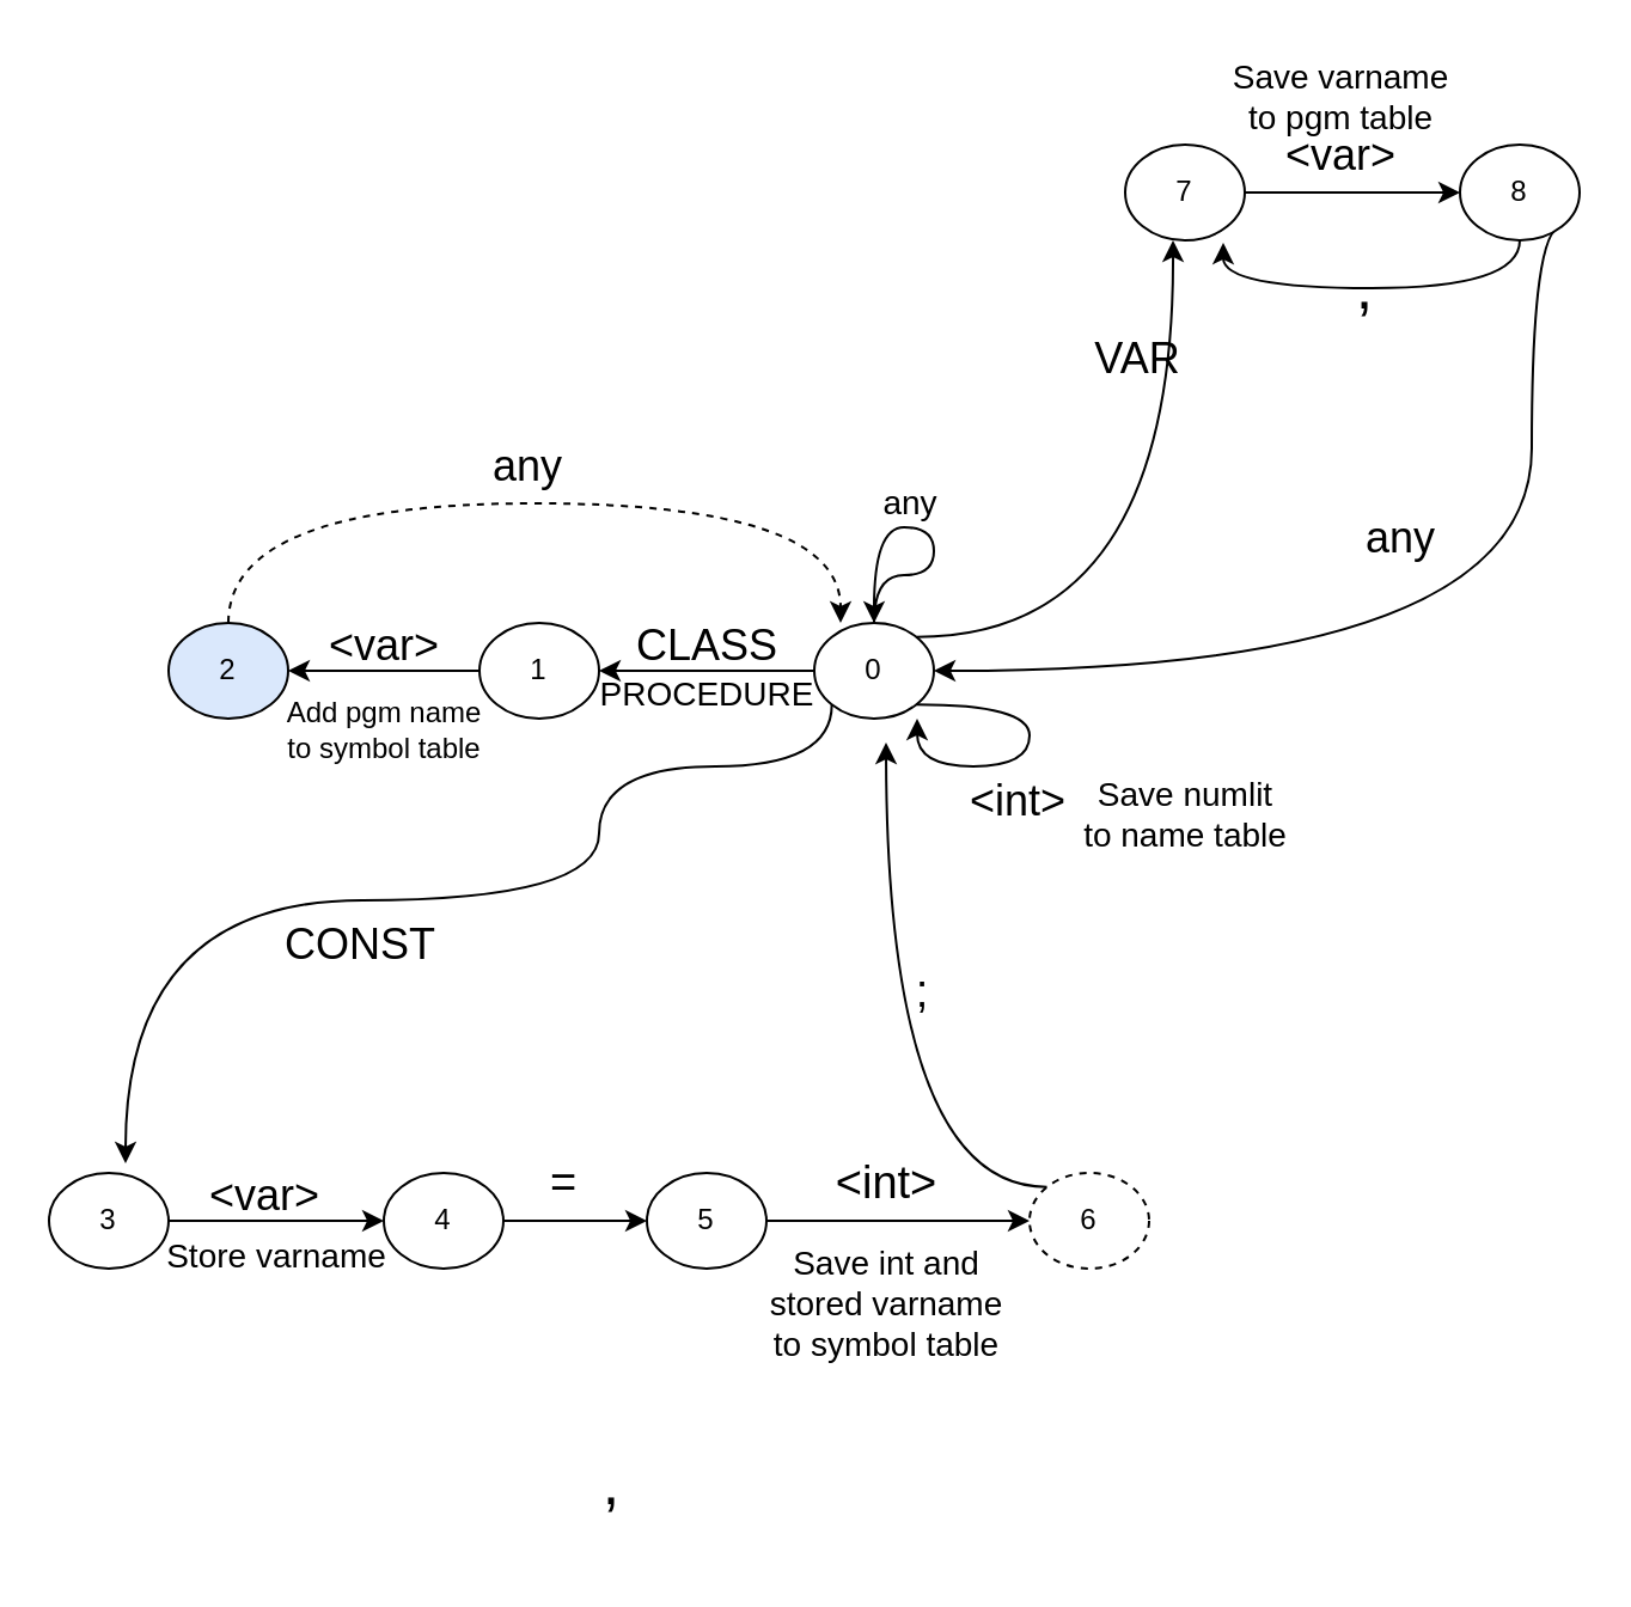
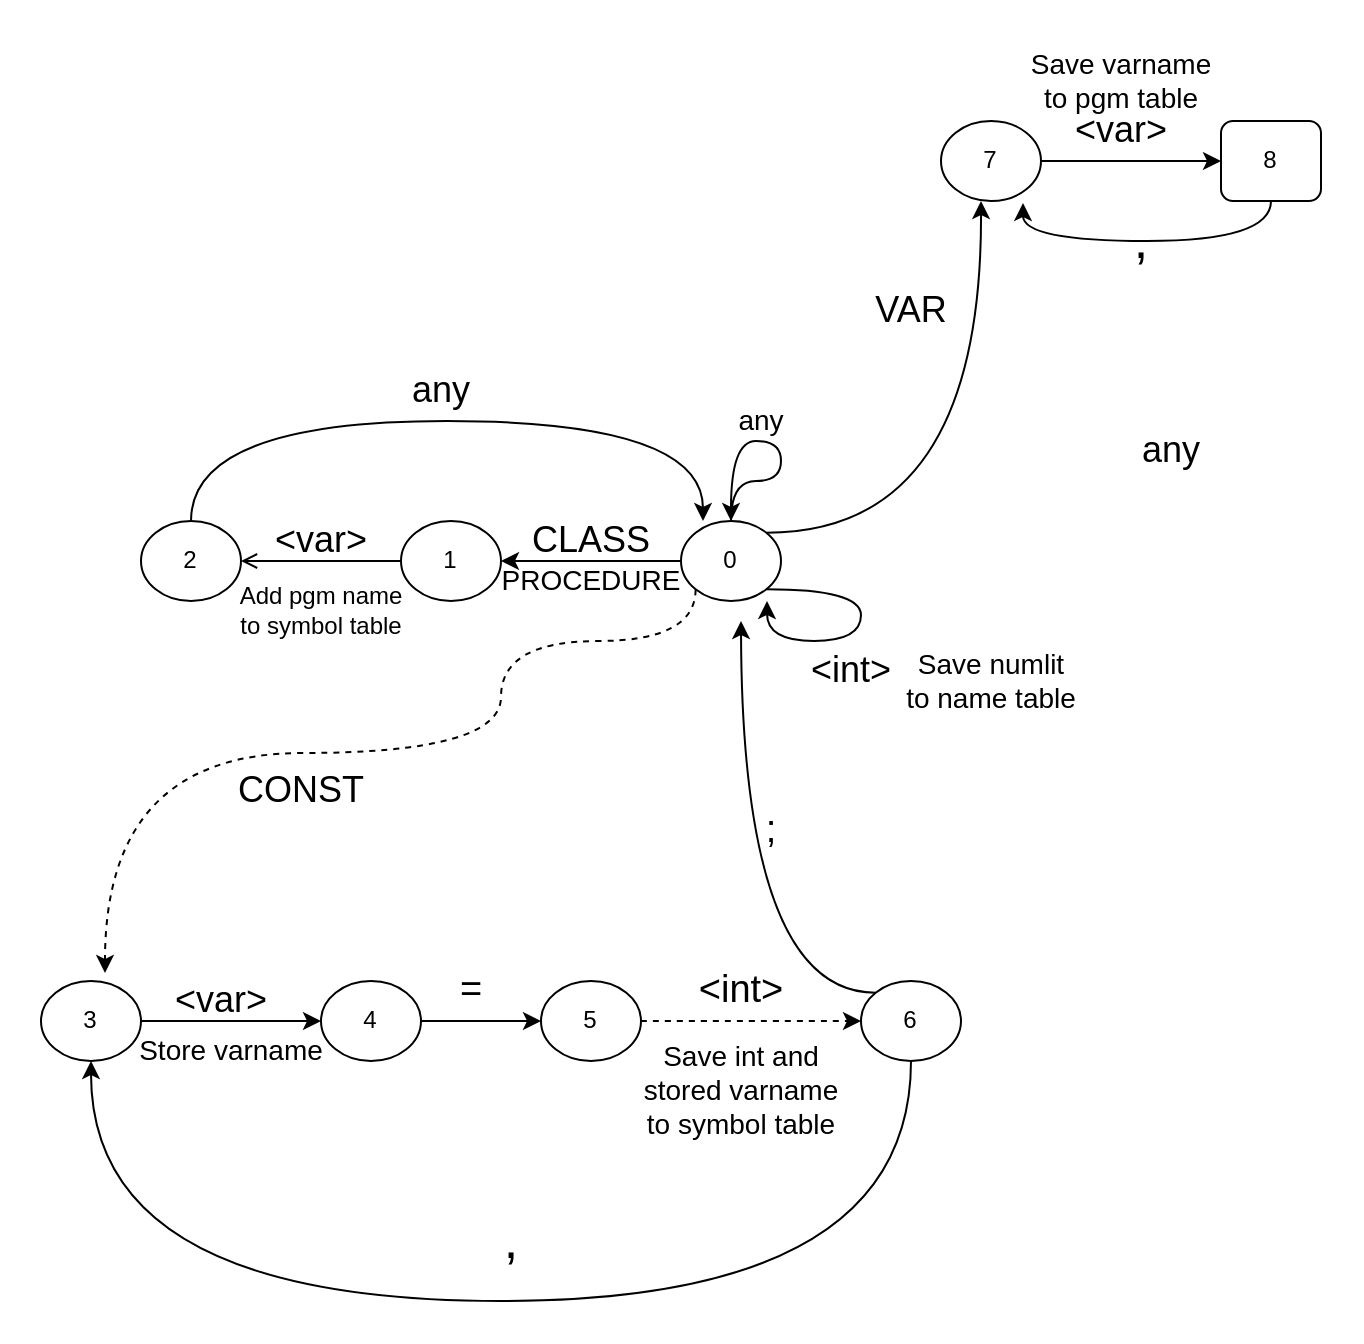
- <mxCell id="37" value="&lt;div&gt;8&lt;/div&gt;" style="ellipse;whiteSpace=wrap;html=1;" parent="1" vertex="1"><mxGeometry x="610" y="60" width="50" height="40" as="geometry" /></mxCell>
+ <mxCell id="37" value="&lt;div&gt;8&lt;/div&gt;" style="whiteSpace=wrap;html=1;rounded=1;" parent="1" vertex="1"><mxGeometry x="610" y="60" width="50" height="40" as="geometry" /></mxCell>
- <mxCell id="32" value="VAR" style="text;html=1;align=center;verticalAlign=middle;resizable=0;points=[];autosize=1;strokeColor=none;fillColor=none;fontSize=18;" parent="1" vertex="1"><mxGeometry x="450" y="135" width="50" height="30" as="geometry" /></mxCell>
+ <mxCell id="32" value="VAR" style="text;html=1;align=center;verticalAlign=middle;resizable=0;points=[];autosize=1;strokeColor=none;fillColor=none;fontSize=18;" parent="1" vertex="1"><mxGeometry x="430" y="140" width="50" height="30" as="geometry" /></mxCell>
- <mxCell id="10" style="edgeStyle=orthogonalEdgeStyle;curved=1;rounded=0;orthogonalLoop=1;jettySize=auto;html=1;exitX=0.5;exitY=0;exitDx=0;exitDy=0;entryX=0.22;entryY=0;entryDx=0;entryDy=0;entryPerimeter=0;dashed=1;" parent="1" source="11" target="7" edge="1"><mxGeometry relative="1" as="geometry"><Array as="points"><mxPoint x="95" y="210" /><mxPoint x="351" y="210" /></Array></mxGeometry></mxCell>
+ <mxCell id="10" style="edgeStyle=orthogonalEdgeStyle;curved=1;rounded=0;orthogonalLoop=1;jettySize=auto;html=1;exitX=0.5;exitY=0;exitDx=0;exitDy=0;entryX=0.22;entryY=0;entryDx=0;entryDy=0;entryPerimeter=0;" parent="1" source="11" target="7" edge="1"><mxGeometry relative="1" as="geometry"><Array as="points"><mxPoint x="95" y="210" /><mxPoint x="351" y="210" /></Array></mxGeometry></mxCell>
- <mxCell id="36" style="edgeStyle=orthogonalEdgeStyle;curved=1;rounded=0;orthogonalLoop=1;jettySize=auto;html=1;exitX=1;exitY=1;exitDx=0;exitDy=0;entryX=1;entryY=0.5;entryDx=0;entryDy=0;fontSize=26;" parent="1" source="37" target="7" edge="1"><mxGeometry relative="1" as="geometry"><Array as="points"><mxPoint x="640" y="94" /><mxPoint x="640" y="280" /></Array></mxGeometry></mxCell>
- <mxCell id="11" value="&lt;div&gt;2&lt;/div&gt;" style="ellipse;whiteSpace=wrap;html=1;fillColor=#dae8fc;" parent="1" vertex="1"><mxGeometry x="70" y="260" width="50" height="40" as="geometry" /></mxCell>
+ <mxCell id="11" value="&lt;div&gt;2&lt;/div&gt;" style="ellipse;whiteSpace=wrap;html=1;" parent="1" vertex="1"><mxGeometry x="70" y="260" width="50" height="40" as="geometry" /></mxCell>
- <mxCell id="8" style="edgeStyle=orthogonalEdgeStyle;rounded=0;orthogonalLoop=1;jettySize=auto;html=1;curved=1;" parent="1" source="9" target="11" edge="1"><mxGeometry relative="1" as="geometry" /></mxCell>
+ <mxCell id="8" style="edgeStyle=orthogonalEdgeStyle;rounded=0;orthogonalLoop=1;jettySize=auto;html=1;curved=1;endArrow=open;" parent="1" source="9" target="11" edge="1"><mxGeometry relative="1" as="geometry" /></mxCell>
- <mxCell id="3" style="edgeStyle=orthogonalEdgeStyle;curved=1;rounded=0;orthogonalLoop=1;jettySize=auto;html=1;exitX=0;exitY=1;exitDx=0;exitDy=0;entryX=0.64;entryY=-0.1;entryDx=0;entryDy=0;entryPerimeter=0;" parent="1" source="7" target="16" edge="1"><mxGeometry relative="1" as="geometry"><mxPoint x="220" y="400" as="targetPoint" /><Array as="points"><mxPoint x="347" y="320" /><mxPoint x="250" y="320" /><mxPoint x="250" y="376" /></Array></mxGeometry></mxCell>
+ <mxCell id="3" style="edgeStyle=orthogonalEdgeStyle;curved=1;rounded=0;orthogonalLoop=1;jettySize=auto;html=1;exitX=0;exitY=1;exitDx=0;exitDy=0;entryX=0.64;entryY=-0.1;entryDx=0;entryDy=0;entryPerimeter=0;dashed=1;" parent="1" source="7" target="16" edge="1"><mxGeometry relative="1" as="geometry"><mxPoint x="220" y="400" as="targetPoint" /><Array as="points"><mxPoint x="347" y="320" /><mxPoint x="250" y="320" /><mxPoint x="250" y="376" /></Array></mxGeometry></mxCell>
- <mxCell id="22" style="edgeStyle=orthogonalEdgeStyle;curved=1;rounded=0;orthogonalLoop=1;jettySize=auto;html=1;exitX=1;exitY=0.5;exitDx=0;exitDy=0;entryX=0;entryY=0.5;entryDx=0;entryDy=0;fontSize=18;" parent="1" source="23" target="27" edge="1"><mxGeometry relative="1" as="geometry"><mxPoint x="375" y="515" as="sourcePoint" /></mxGeometry></mxCell>
+ <mxCell id="22" style="edgeStyle=orthogonalEdgeStyle;curved=1;rounded=0;orthogonalLoop=1;jettySize=auto;html=1;exitX=1;exitY=0.5;exitDx=0;exitDy=0;entryX=0;entryY=0.5;entryDx=0;entryDy=0;fontSize=18;dashed=1;" parent="1" source="23" target="27" edge="1"><mxGeometry relative="1" as="geometry"><mxPoint x="375" y="515" as="sourcePoint" /></mxGeometry></mxCell>
- <mxCell id="27" value="6" style="ellipse;whiteSpace=wrap;html=1;dashed=1;" parent="1" vertex="1"><mxGeometry x="430" y="490" width="50" height="40" as="geometry" /></mxCell>
+ <mxCell id="27" value="6" style="ellipse;whiteSpace=wrap;html=1;" parent="1" vertex="1"><mxGeometry x="430" y="490" width="50" height="40" as="geometry" /></mxCell>
+ <mxCell id="26" style="edgeStyle=orthogonalEdgeStyle;curved=1;rounded=0;orthogonalLoop=1;jettySize=auto;html=1;exitX=0.5;exitY=1;exitDx=0;exitDy=0;entryX=0.5;entryY=1;entryDx=0;entryDy=0;fontSize=14;" parent="1" source="27" target="16" edge="1"><mxGeometry relative="1" as="geometry"><Array as="points"><mxPoint x="455" y="650" /><mxPoint x="45" y="650" /></Array></mxGeometry></mxCell>
